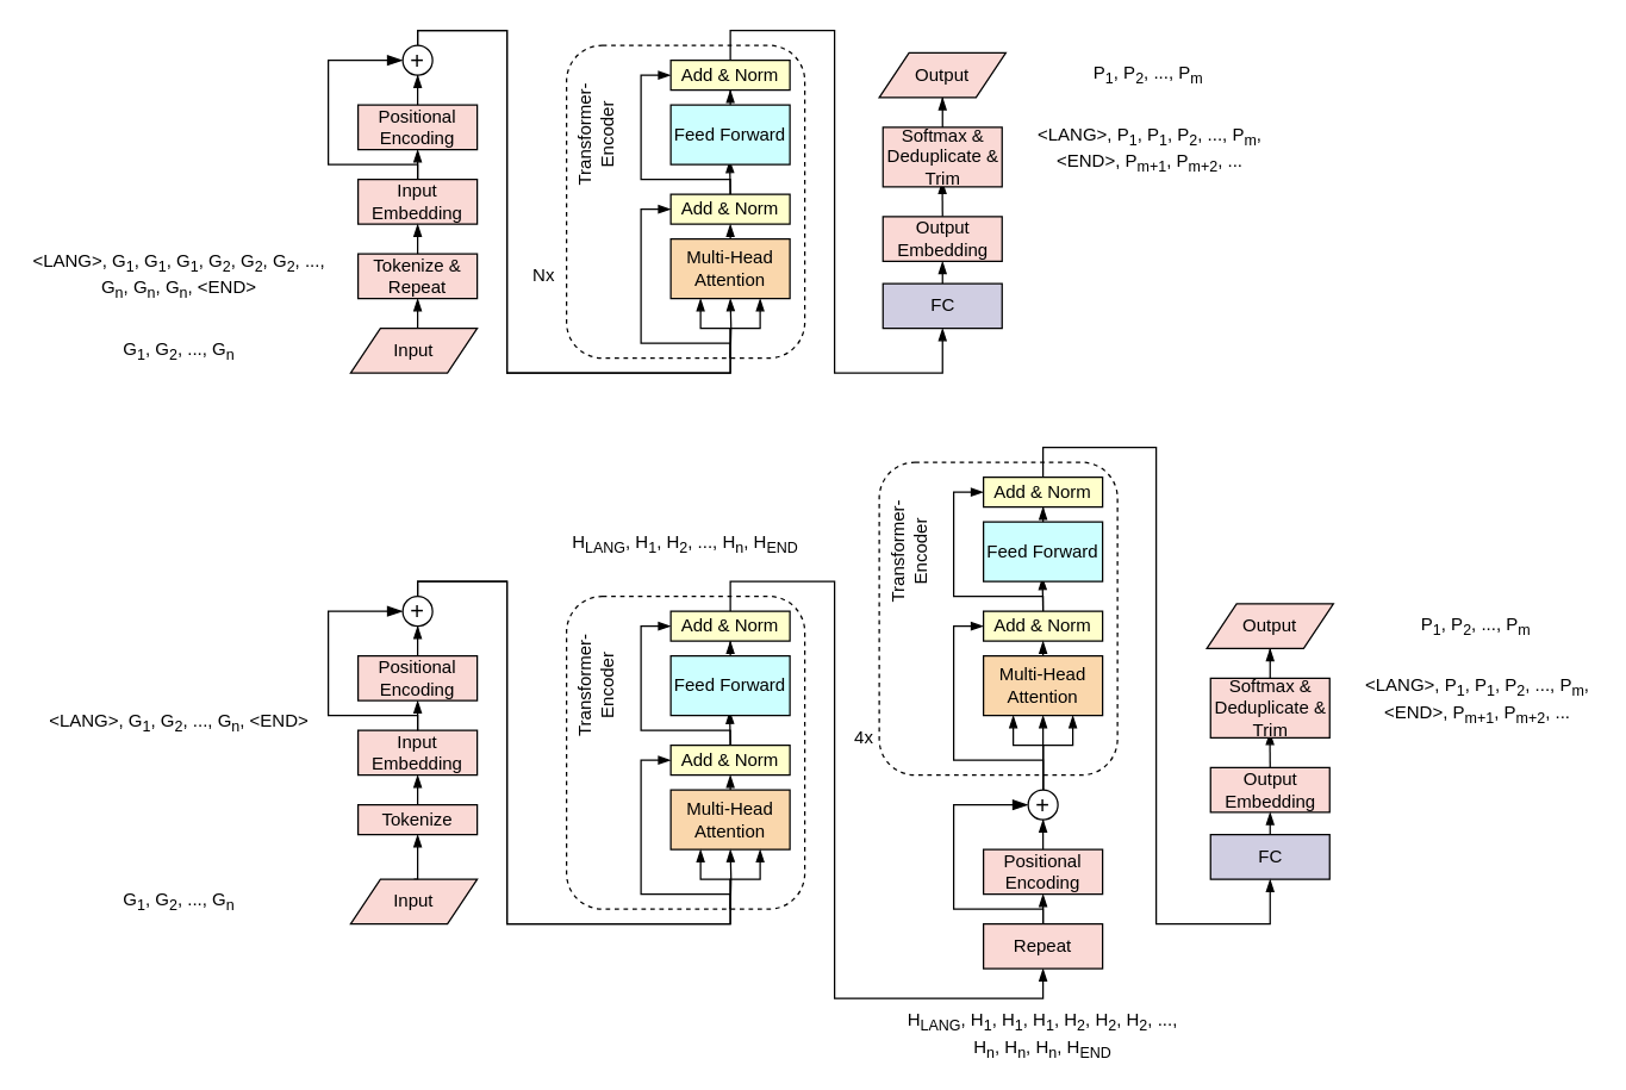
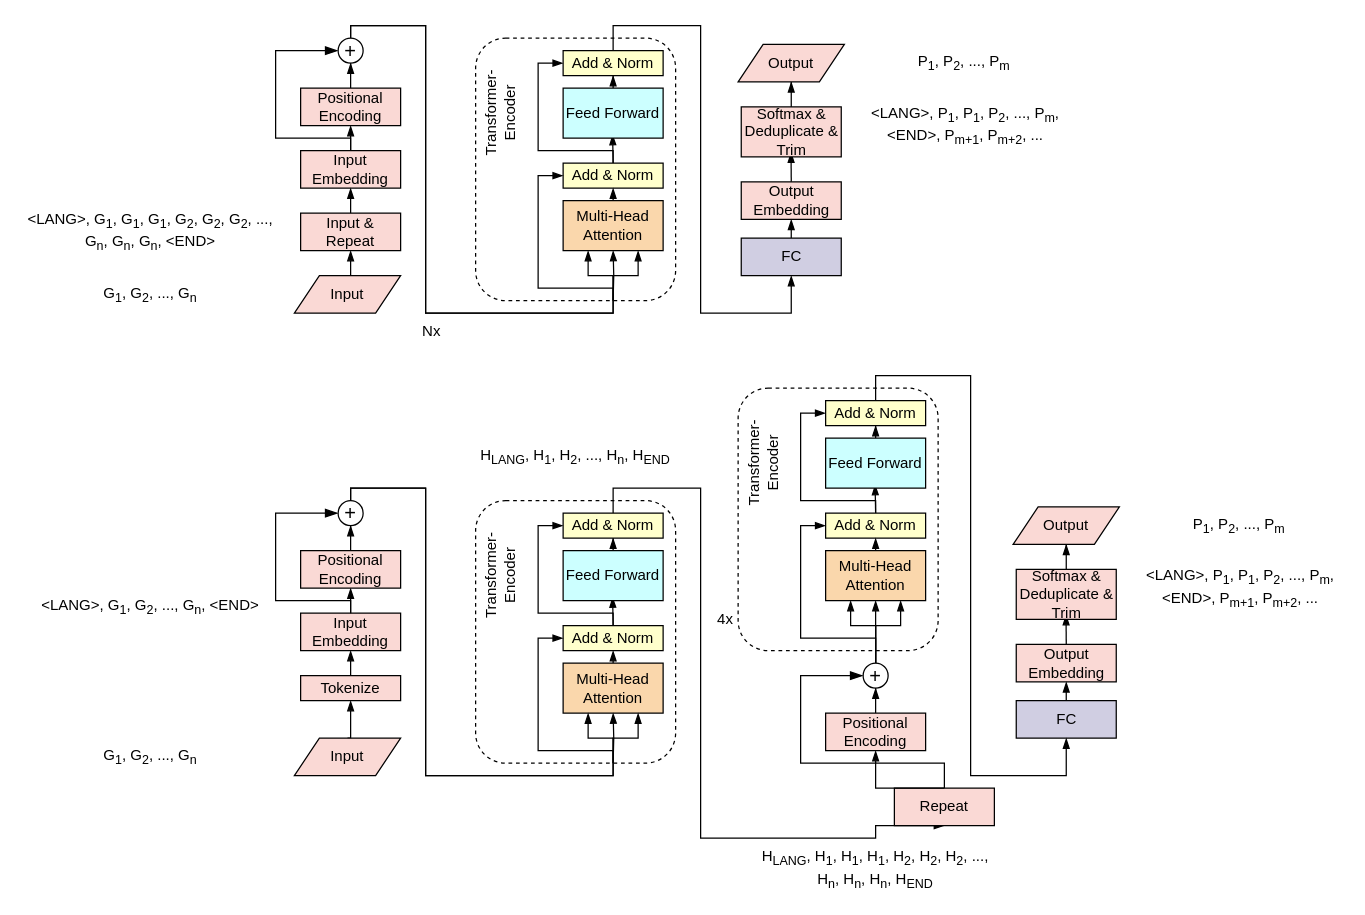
- <mxCell id="31" value="Tokenize &amp; Repeat" style="whiteSpace=wrap;align=center;verticalAlign=middle;fontStyle=0;strokeWidth=1;fillColor=#fad9d5;strokeColor=#000000;" vertex="1" parent="1"><mxGeometry x="240" y="170" width="80" height="30" as="geometry" /></mxCell>
+ <mxCell id="31" value="Input &amp; Repeat" style="whiteSpace=wrap;align=center;verticalAlign=middle;fontStyle=0;strokeWidth=1;fillColor=#fad9d5;strokeColor=#000000;" vertex="1" parent="1"><mxGeometry x="240" y="170" width="80" height="30" as="geometry" /></mxCell>
- <mxCell id="25" value="Nx" style="text;html=1;strokeColor=none;fillColor=none;align=center;verticalAlign=middle;whiteSpace=wrap;rounded=0;fontSize=12;fontStyle=0" vertex="1" parent="1"><mxGeometry x="350" y="170" width="30" height="30" as="geometry" /></mxCell>
+ <mxCell id="25" value="Nx" style="text;html=1;strokeColor=none;fillColor=none;align=center;verticalAlign=middle;whiteSpace=wrap;rounded=0;fontSize=12;fontStyle=0" vertex="1" parent="1"><mxGeometry x="330" y="250" width="30" height="30" as="geometry" /></mxCell>
- <mxCell id="90" value="Repeat" style="whiteSpace=wrap;align=center;verticalAlign=middle;fontStyle=0;strokeWidth=1;fillColor=#fad9d5;strokeColor=#000000;" vertex="1" parent="1"><mxGeometry x="660" y="620" width="80" height="30" as="geometry" /></mxCell>
+ <mxCell id="90" value="Repeat" style="whiteSpace=wrap;align=center;verticalAlign=middle;fontStyle=0;strokeWidth=1;fillColor=#fad9d5;strokeColor=#000000;" vertex="1" parent="1"><mxGeometry x="715" y="630" width="80" height="30" as="geometry" /></mxCell>
